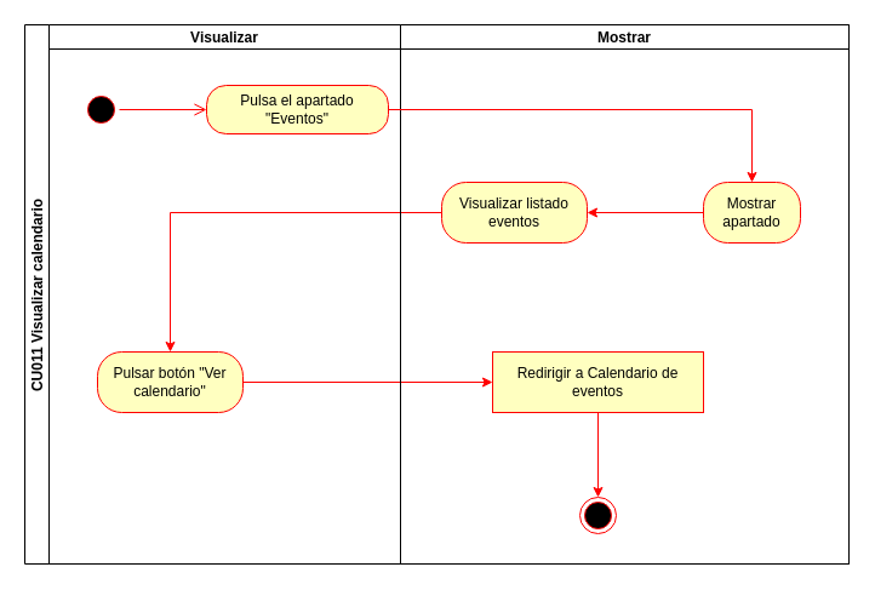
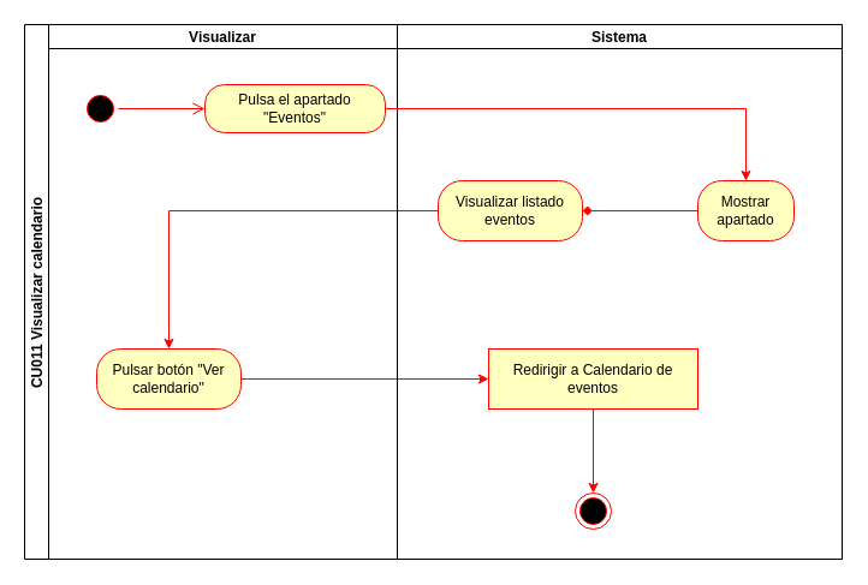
- <mxCell id="10" value="Mostrar" style="swimlane;startSize=20;" vertex="1" parent="2"><mxGeometry x="310" width="370" height="445" as="geometry"><mxRectangle x="310" width="40" height="720" as="alternateBounds" /></mxGeometry></mxCell>
+ <mxCell id="10" value="Sistema" style="swimlane;startSize=20;" vertex="1" parent="2"><mxGeometry x="310" width="370" height="445" as="geometry"><mxRectangle x="310" width="40" height="720" as="alternateBounds" /></mxGeometry></mxCell>
- <mxCell id="11" style="edgeStyle=orthogonalEdgeStyle;rounded=0;orthogonalLoop=1;jettySize=auto;html=1;exitX=0;exitY=0.5;exitDx=0;exitDy=0;entryX=1;entryY=0.5;entryDx=0;entryDy=0;strokeColor=light-dark(#ff0000, #ededed);" edge="1" parent="10" source="12" target="15"><mxGeometry relative="1" as="geometry" /></mxCell>
+ <mxCell id="11" style="edgeStyle=orthogonalEdgeStyle;rounded=0;orthogonalLoop=1;jettySize=auto;html=1;exitX=0;exitY=0.5;exitDx=0;exitDy=0;entryX=1;entryY=0.5;entryDx=0;entryDy=0;strokeColor=light-dark(#ff0000, #ededed);endArrow=diamond;" edge="1" parent="10" source="12" target="15"><mxGeometry relative="1" as="geometry" /></mxCell>
